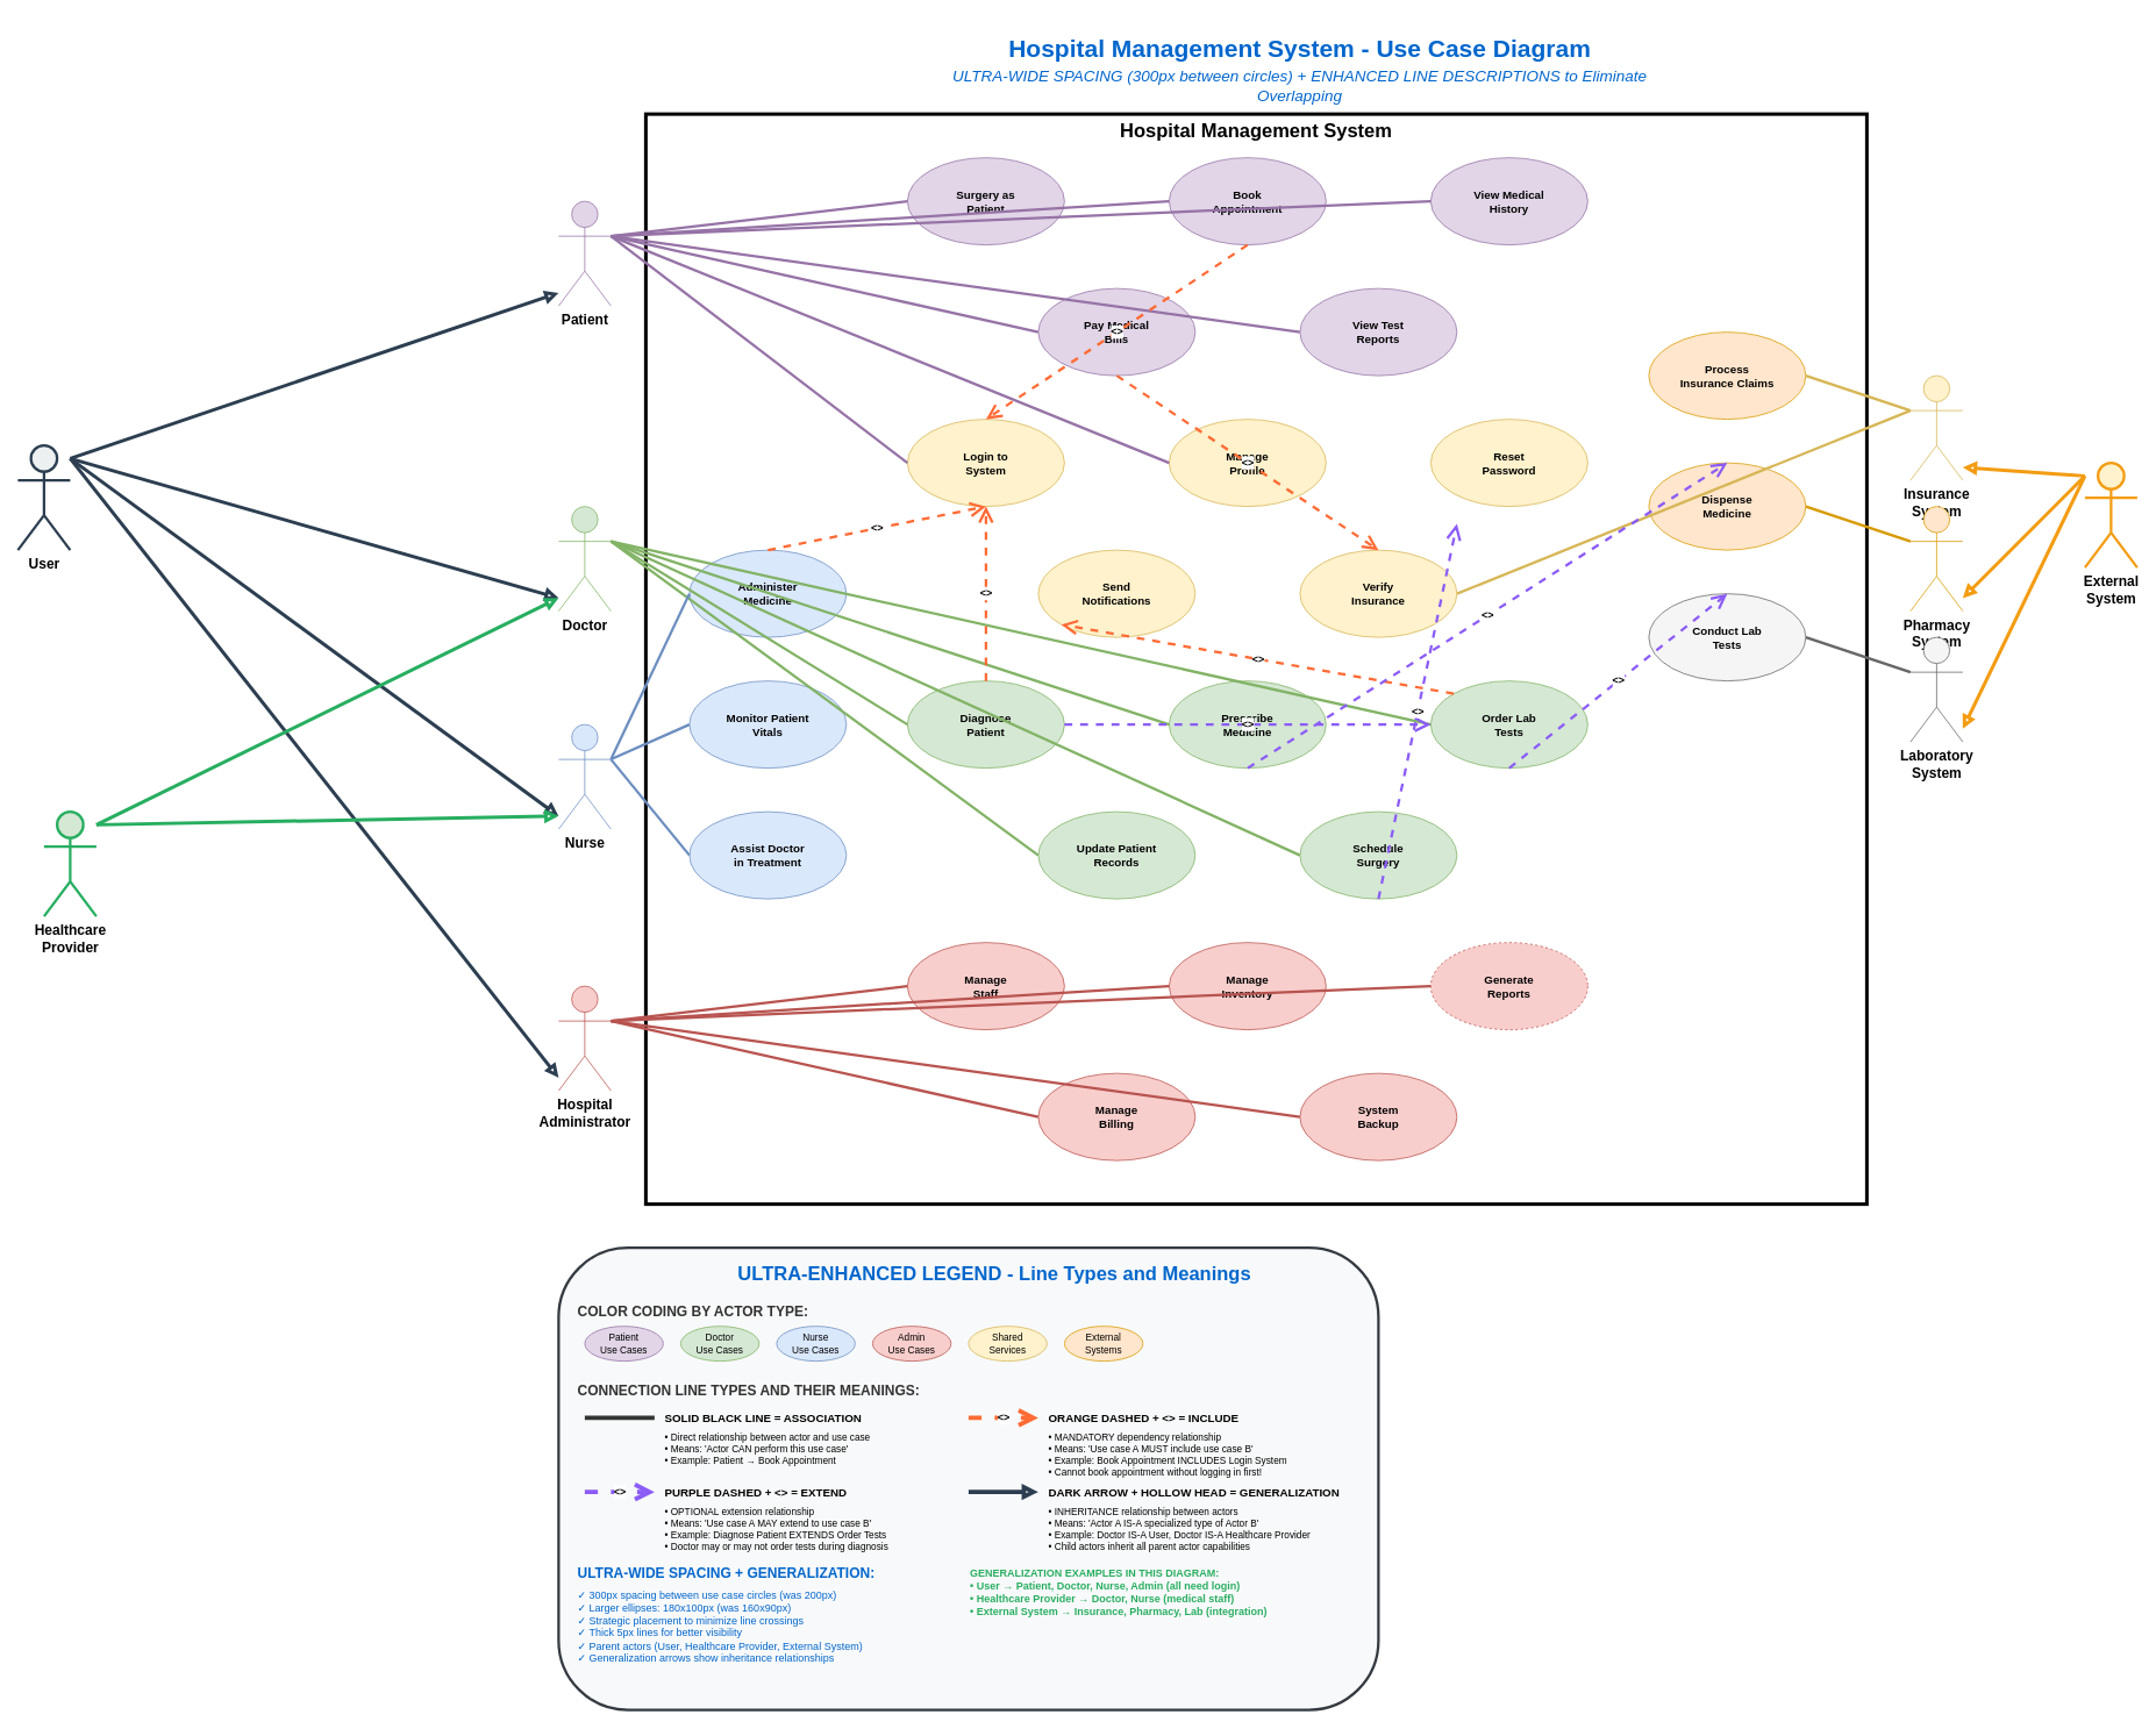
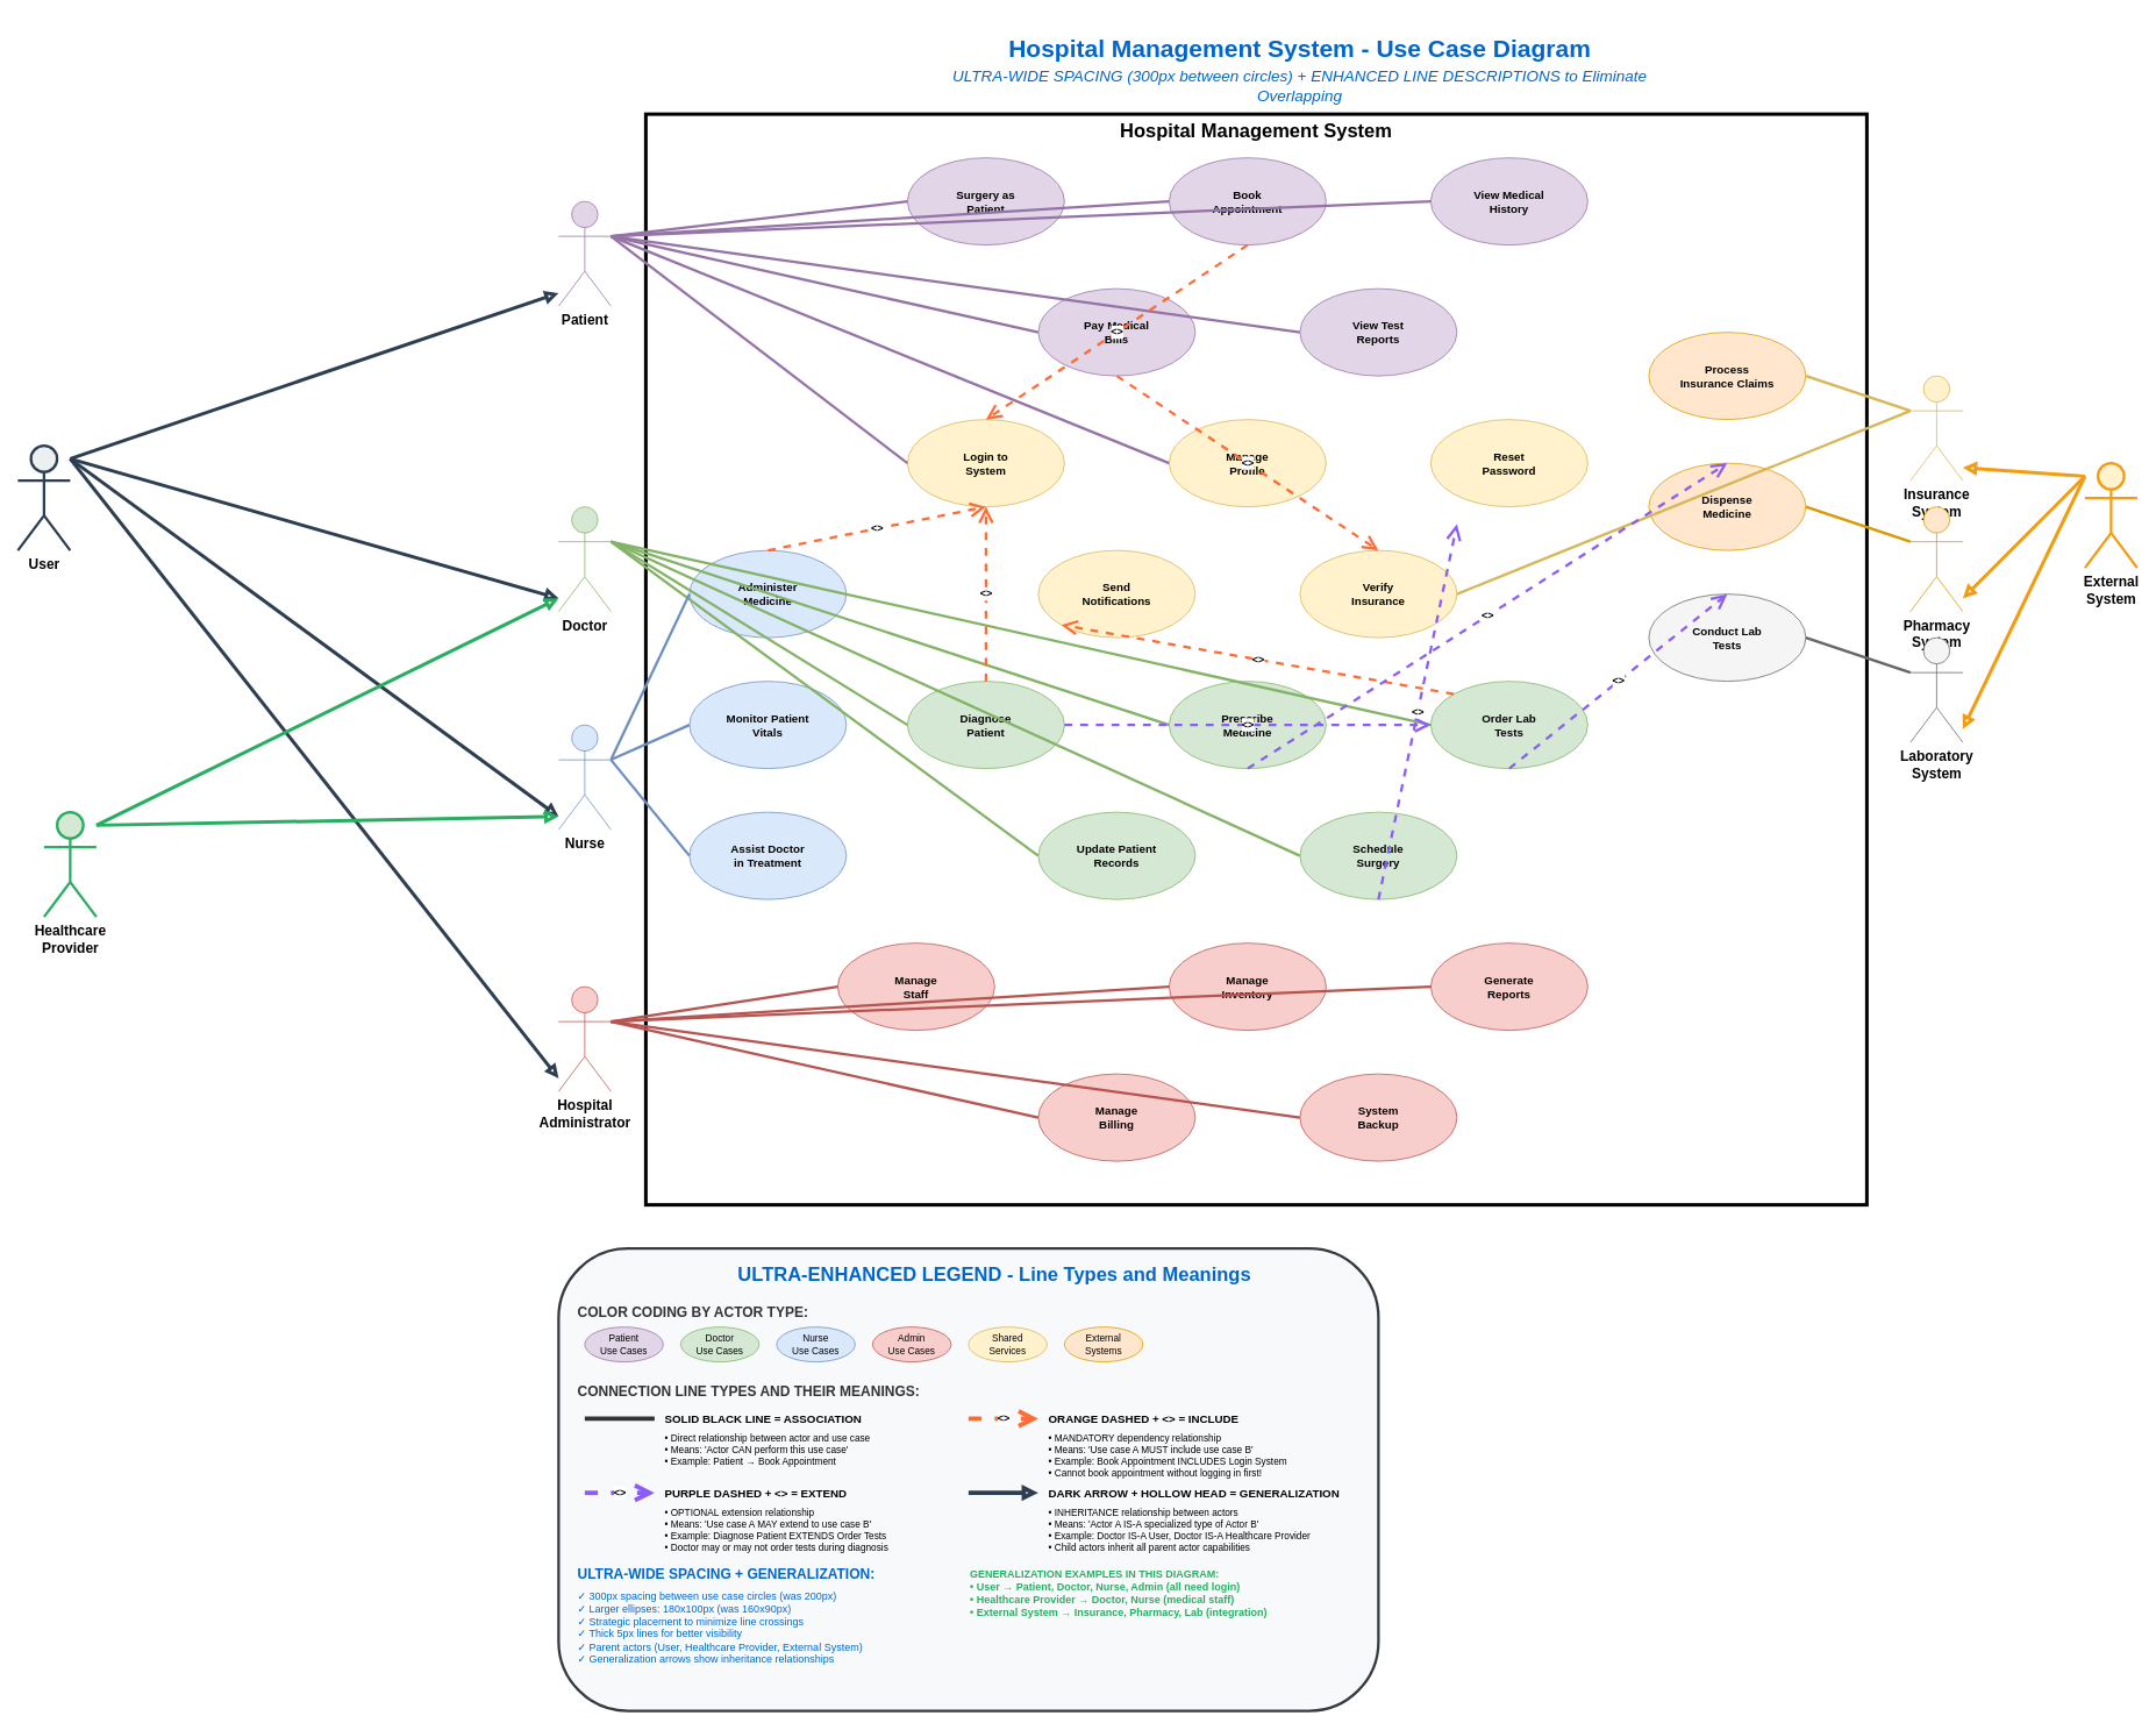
- <mxCell id="36" value="Manage&#10;Staff" style="ellipse;whiteSpace=wrap;html=1;fillColor=#f8cecc;strokeColor=#b85450;fontSize=13;fontStyle=1;" parent="1" vertex="1"><mxGeometry x="1040" y="1080" width="180" height="100" as="geometry" /></mxCell>
+ <mxCell id="36" value="Manage&#10;Staff" style="ellipse;whiteSpace=wrap;html=1;fillColor=#f8cecc;strokeColor=#b85450;fontSize=13;fontStyle=1;" parent="1" vertex="1"><mxGeometry x="960" y="1080" width="180" height="100" as="geometry" /></mxCell>
- <mxCell id="38" value="Generate&#10;Reports" style="ellipse;whiteSpace=wrap;html=1;fillColor=#f8cecc;strokeColor=#b85450;fontSize=13;fontStyle=1;dashed=1;" parent="1" vertex="1"><mxGeometry x="1640" y="1080" width="180" height="100" as="geometry" /></mxCell>
+ <mxCell id="38" value="Generate&#10;Reports" style="ellipse;whiteSpace=wrap;html=1;fillColor=#f8cecc;strokeColor=#b85450;fontSize=13;fontStyle=1;" parent="1" vertex="1"><mxGeometry x="1640" y="1080" width="180" height="100" as="geometry" /></mxCell>
